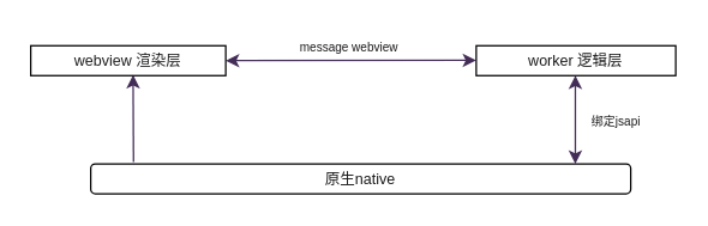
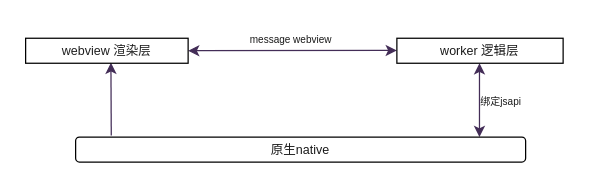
- <mxCell id="6" value="&lt;font color=&quot;#1a1a1a&quot; style=&quot;font-size: 8px&quot;&gt;绑定jsapi&lt;/font&gt;" style="text;html=1;align=center;verticalAlign=middle;resizable=0;points=[];autosize=1;" parent="1" vertex="1"><mxGeometry x="385" y="70" width="50" height="20" as="geometry" /></mxCell>
+ <mxCell id="6" value="&lt;font color=&quot;#1a1a1a&quot; style=&quot;font-size: 8px&quot;&gt;绑定jsapi&lt;/font&gt;" style="text;html=1;align=center;verticalAlign=middle;resizable=0;points=[];autosize=1;" parent="1" vertex="1"><mxGeometry x="375" y="70" width="50" height="20" as="geometry" /></mxCell>
